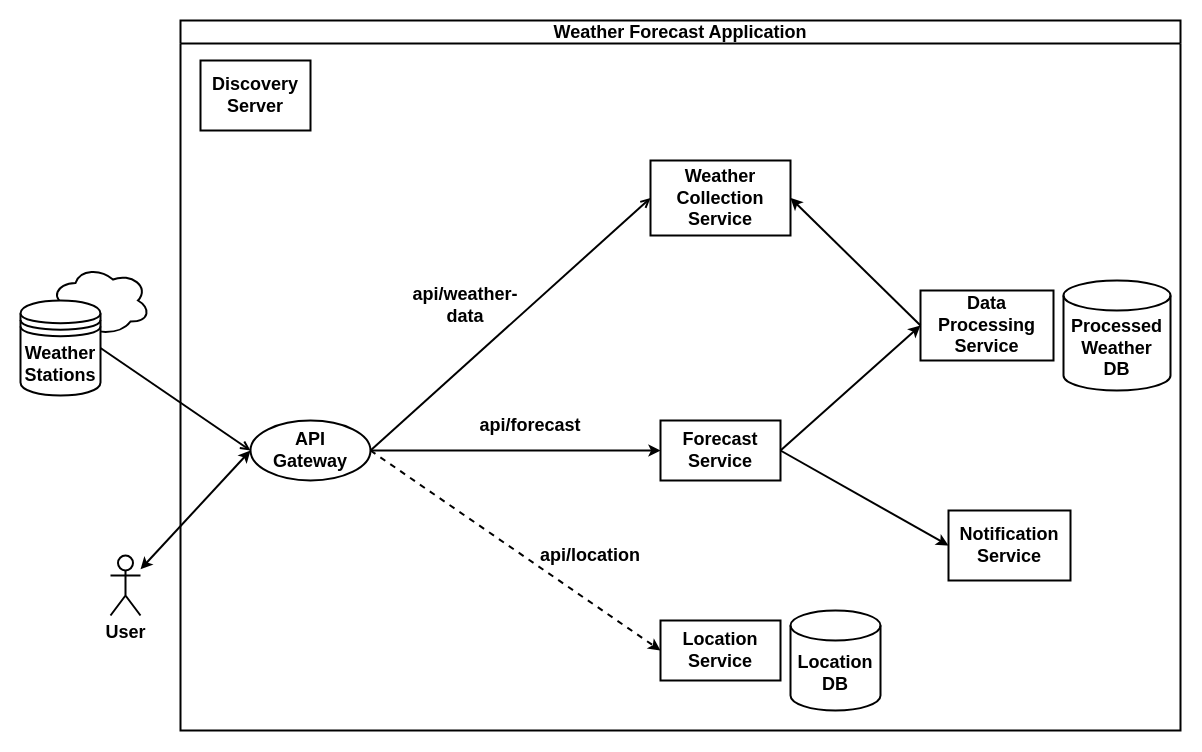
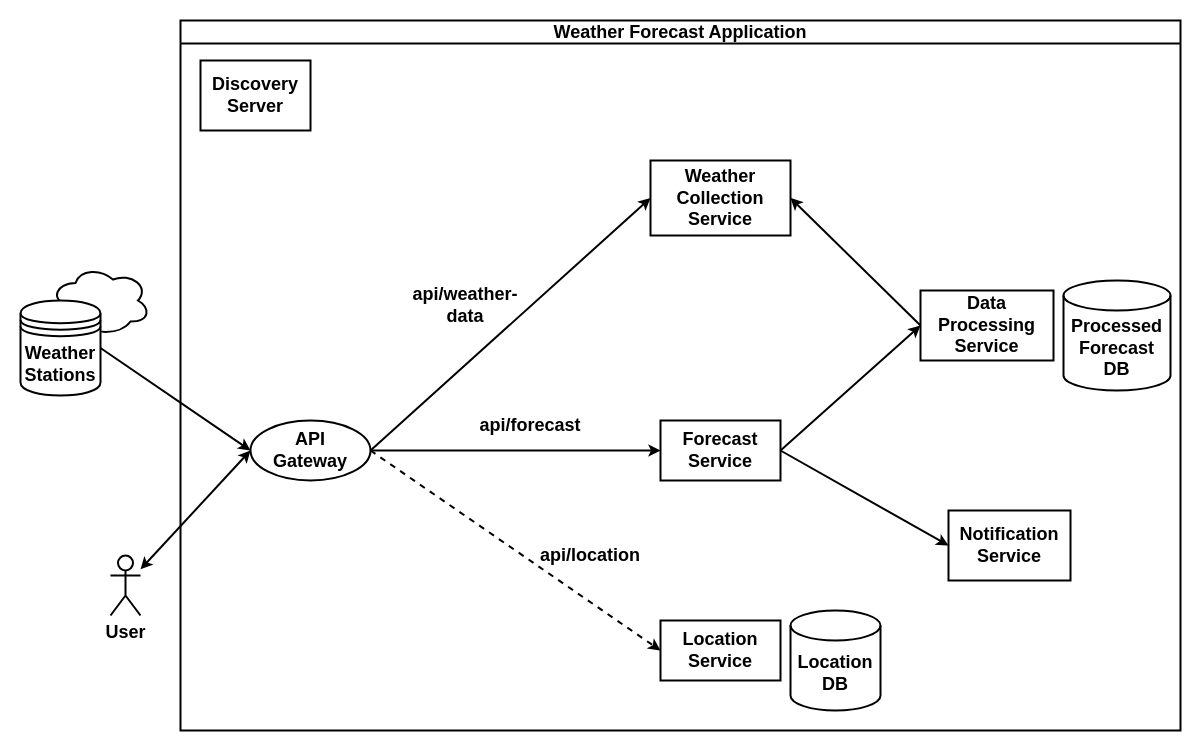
- <mxCell id="11" value="" style="endArrow=open;html=1;rounded=0;exitX=1;exitY=0.5;exitDx=0;exitDy=0;entryX=0;entryY=0.5;entryDx=0;entryDy=0;fontSize=18;fontStyle=1;strokeWidth=2;" parent="1" source="8" target="2" edge="1"><mxGeometry width="50" height="50" relative="1" as="geometry"><mxPoint x="710" y="450" as="sourcePoint" /><mxPoint x="760" y="400" as="targetPoint" /></mxGeometry></mxCell>
+ <mxCell id="11" value="" style="endArrow=classic;html=1;rounded=0;exitX=1;exitY=0.5;exitDx=0;exitDy=0;entryX=0;entryY=0.5;entryDx=0;entryDy=0;fontSize=18;fontStyle=1;strokeWidth=2;" parent="1" source="8" target="2" edge="1"><mxGeometry width="50" height="50" relative="1" as="geometry"><mxPoint x="710" y="450" as="sourcePoint" /><mxPoint x="760" y="400" as="targetPoint" /></mxGeometry></mxCell>
- <mxCell id="16" value="Processed Weather&lt;br style=&quot;font-size: 18px;&quot;&gt;DB" style="shape=cylinder3;whiteSpace=wrap;html=1;boundedLbl=1;backgroundOutline=1;size=15;fontSize=18;fontStyle=1;strokeWidth=2;" parent="1" vertex="1"><mxGeometry x="1063" y="280" width="107" height="110" as="geometry" /></mxCell>
+ <mxCell id="16" value="Processed Forecast&lt;br style=&quot;font-size: 18px;&quot;&gt;DB" style="shape=cylinder3;whiteSpace=wrap;html=1;boundedLbl=1;backgroundOutline=1;size=15;fontSize=18;fontStyle=1;strokeWidth=2;" parent="1" vertex="1"><mxGeometry x="1063" y="280" width="107" height="110" as="geometry" /></mxCell>
- <mxCell id="21" value="" style="endArrow=open;html=1;rounded=0;exitX=1;exitY=0.5;exitDx=0;exitDy=0;entryX=0;entryY=0.5;entryDx=0;entryDy=0;fontSize=18;fontStyle=1;strokeWidth=2;" parent="1" source="20" target="8" edge="1"><mxGeometry width="50" height="50" relative="1" as="geometry"><mxPoint x="580" y="270" as="sourcePoint" /><mxPoint x="630" y="220" as="targetPoint" /></mxGeometry></mxCell>
+ <mxCell id="21" value="" style="endArrow=classic;html=1;rounded=0;exitX=1;exitY=0.5;exitDx=0;exitDy=0;entryX=0;entryY=0.5;entryDx=0;entryDy=0;fontSize=18;fontStyle=1;strokeWidth=2;" parent="1" source="20" target="8" edge="1"><mxGeometry width="50" height="50" relative="1" as="geometry"><mxPoint x="580" y="270" as="sourcePoint" /><mxPoint x="630" y="220" as="targetPoint" /></mxGeometry></mxCell>
